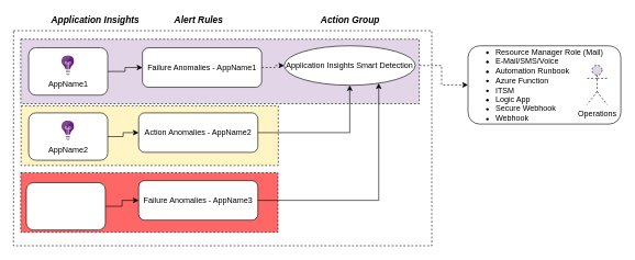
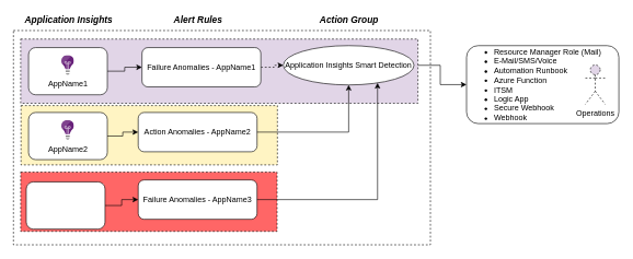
- <mxCell id="5" value="&lt;b&gt;&lt;i&gt;&lt;font style=&quot;font-size: 14px&quot;&gt;Application Insights&lt;/font&gt;&lt;/i&gt;&lt;/b&gt;" style="text;html=1;align=center;verticalAlign=middle;resizable=0;points=[];autosize=1;" vertex="1" parent="1"><mxGeometry x="71.5" y="20" width="144" height="19" as="geometry" /></mxCell>
+ <mxCell id="5" value="&lt;b&gt;&lt;i&gt;&lt;font style=&quot;font-size: 14px&quot;&gt;Application Insights&lt;/font&gt;&lt;/i&gt;&lt;/b&gt;" style="text;html=1;align=center;verticalAlign=middle;resizable=0;points=[];autosize=1;" vertex="1" parent="1"><mxGeometry x="31.5" y="20" width="144" height="19" as="geometry" /></mxCell>
- <mxCell id="3" value="" style="edgeStyle=orthogonalEdgeStyle;rounded=0;orthogonalLoop=1;jettySize=auto;html=1;dashed=1;" edge="1" parent="1" source="14" target="4"><mxGeometry relative="1" as="geometry" /></mxCell>
+ <mxCell id="3" value="" style="edgeStyle=orthogonalEdgeStyle;rounded=0;orthogonalLoop=1;jettySize=auto;html=1;" edge="1" parent="1" source="14" target="4"><mxGeometry relative="1" as="geometry" /></mxCell>
